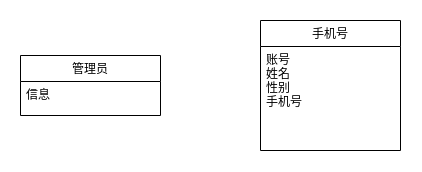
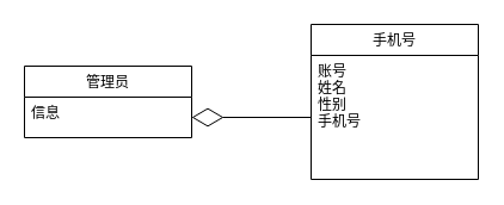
+ <mxCell id="4" value="" style="endArrow=diamondThin;endFill=0;endSize=24;html=1;entryX=1;entryY=0.5;entryDx=0;entryDy=0;exitX=0;exitY=0.5;exitDx=0;exitDy=0;" parent="1" source="6" target="3" edge="1"><mxGeometry width="160" relative="1" as="geometry"><mxPoint x="190" y="41" as="sourcePoint" /><mxPoint x="230" y="121" as="targetPoint" /></mxGeometry></mxCell>
